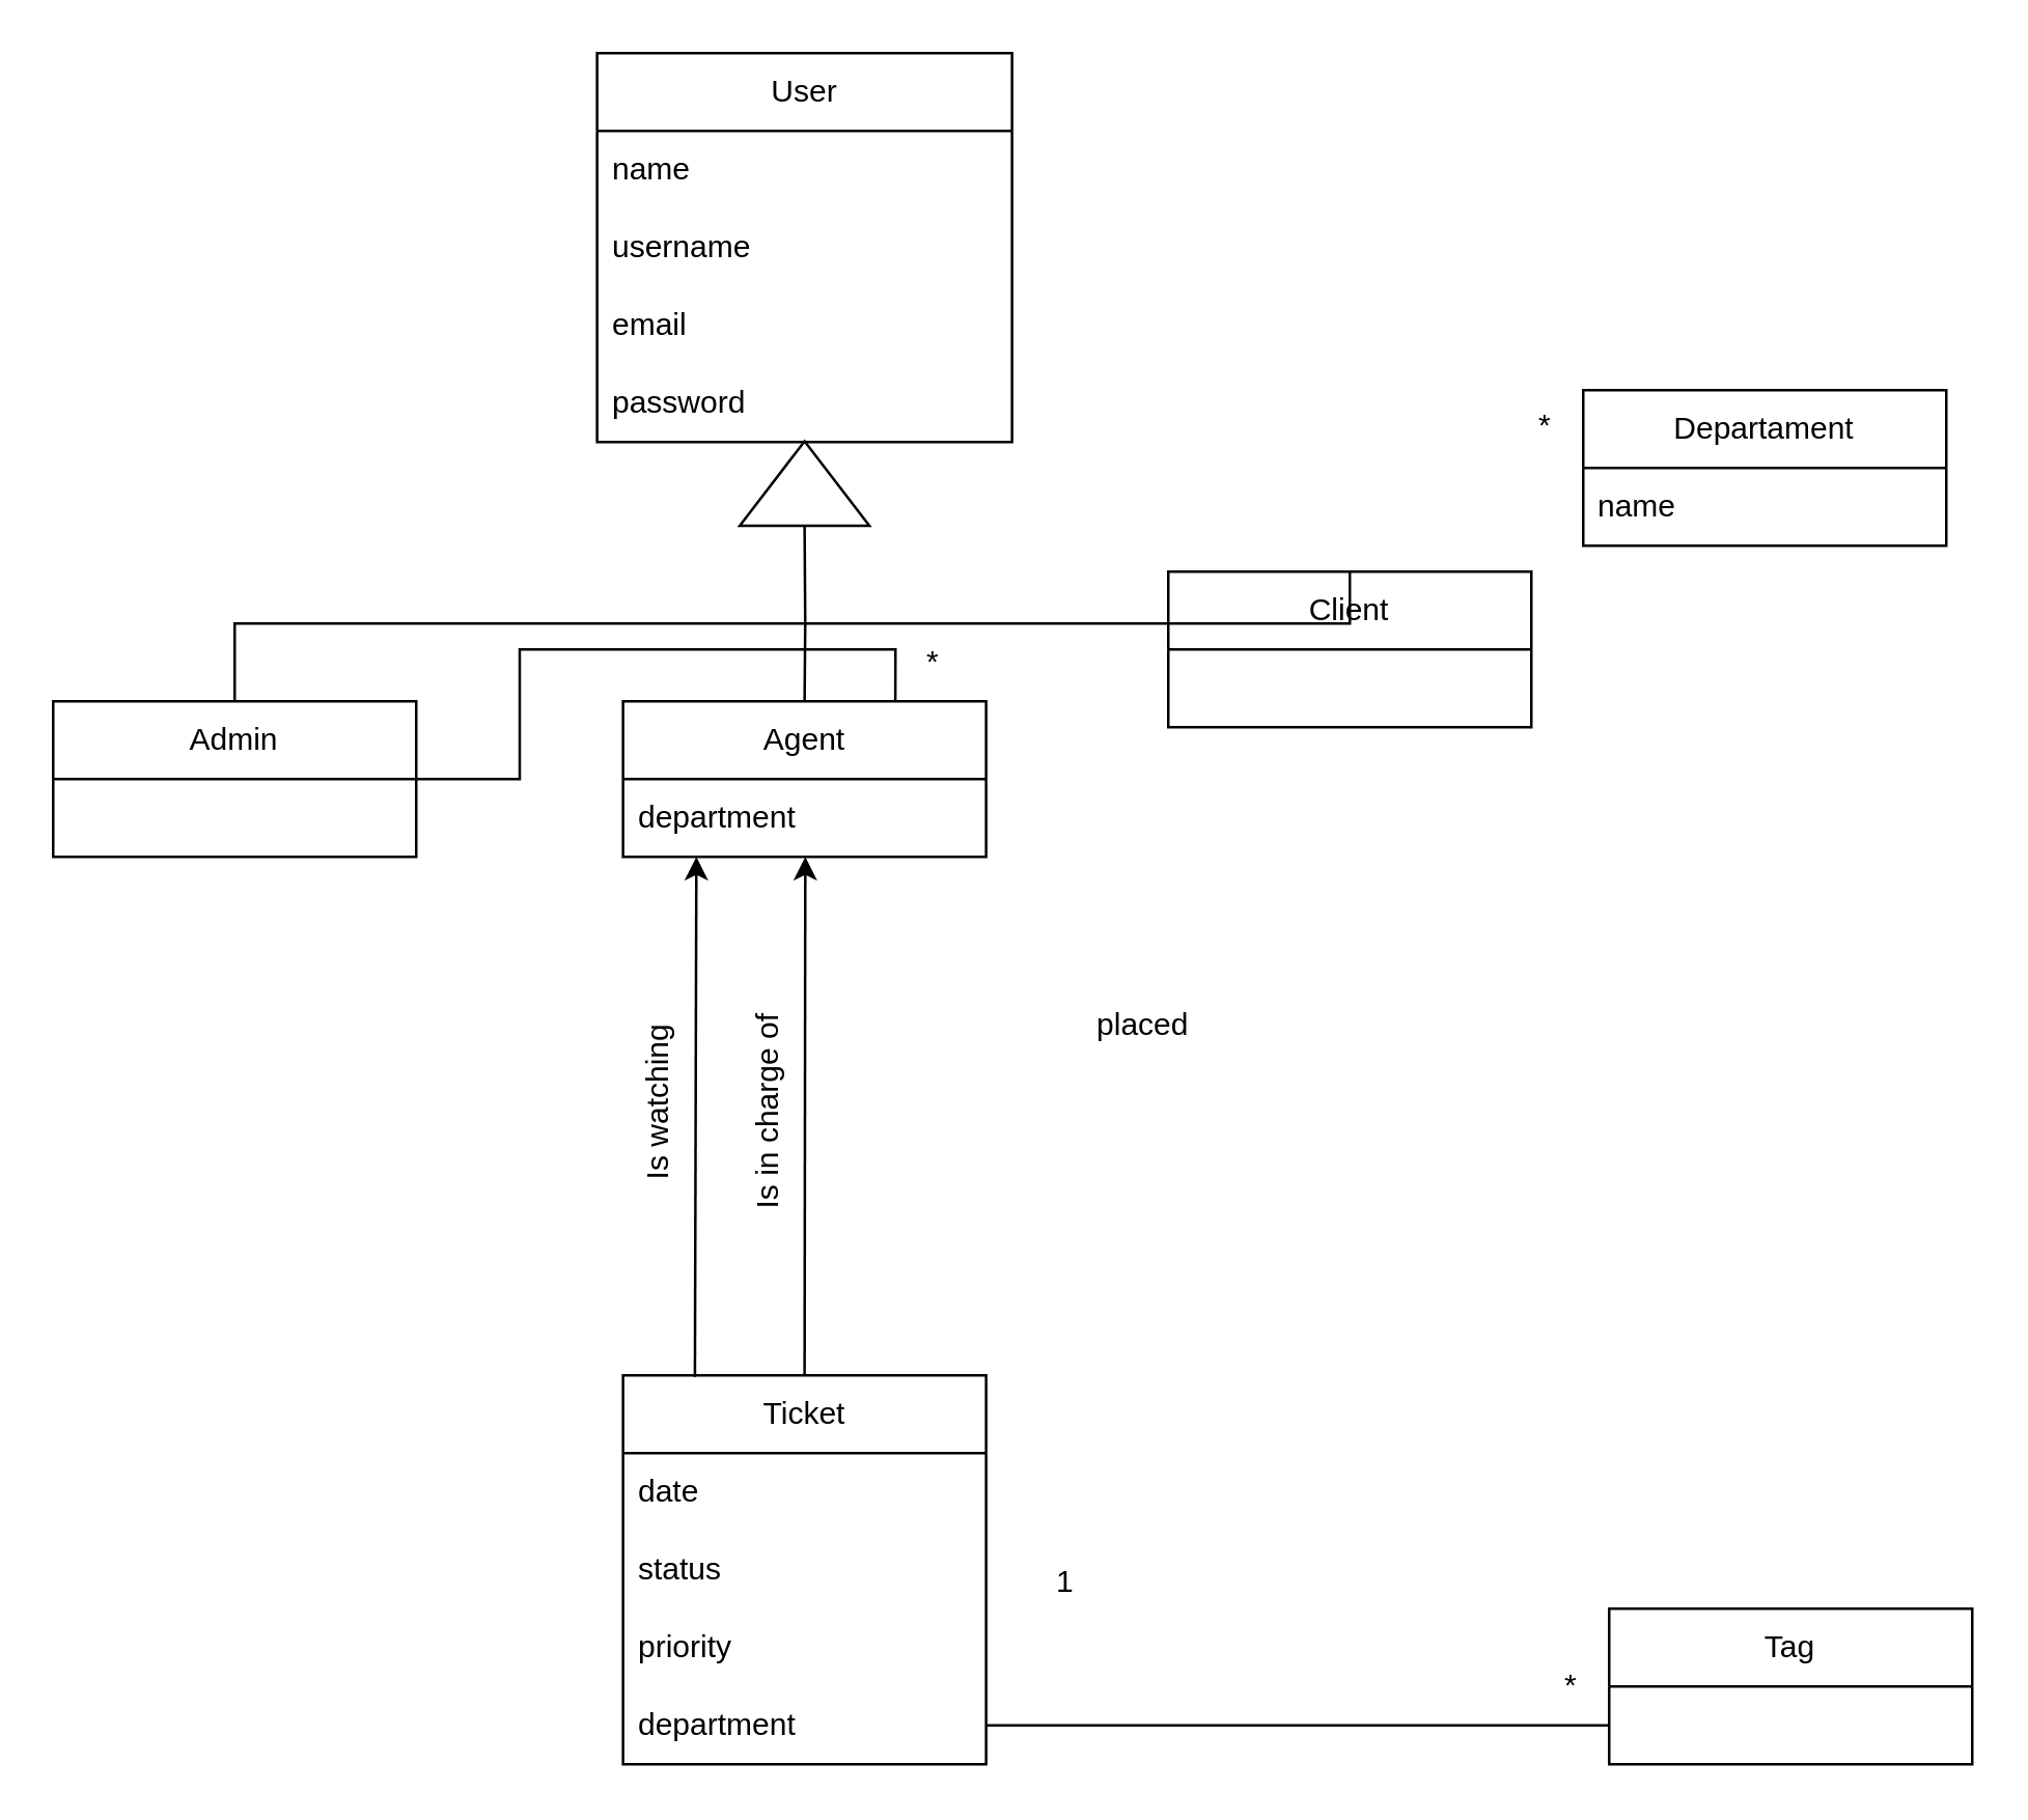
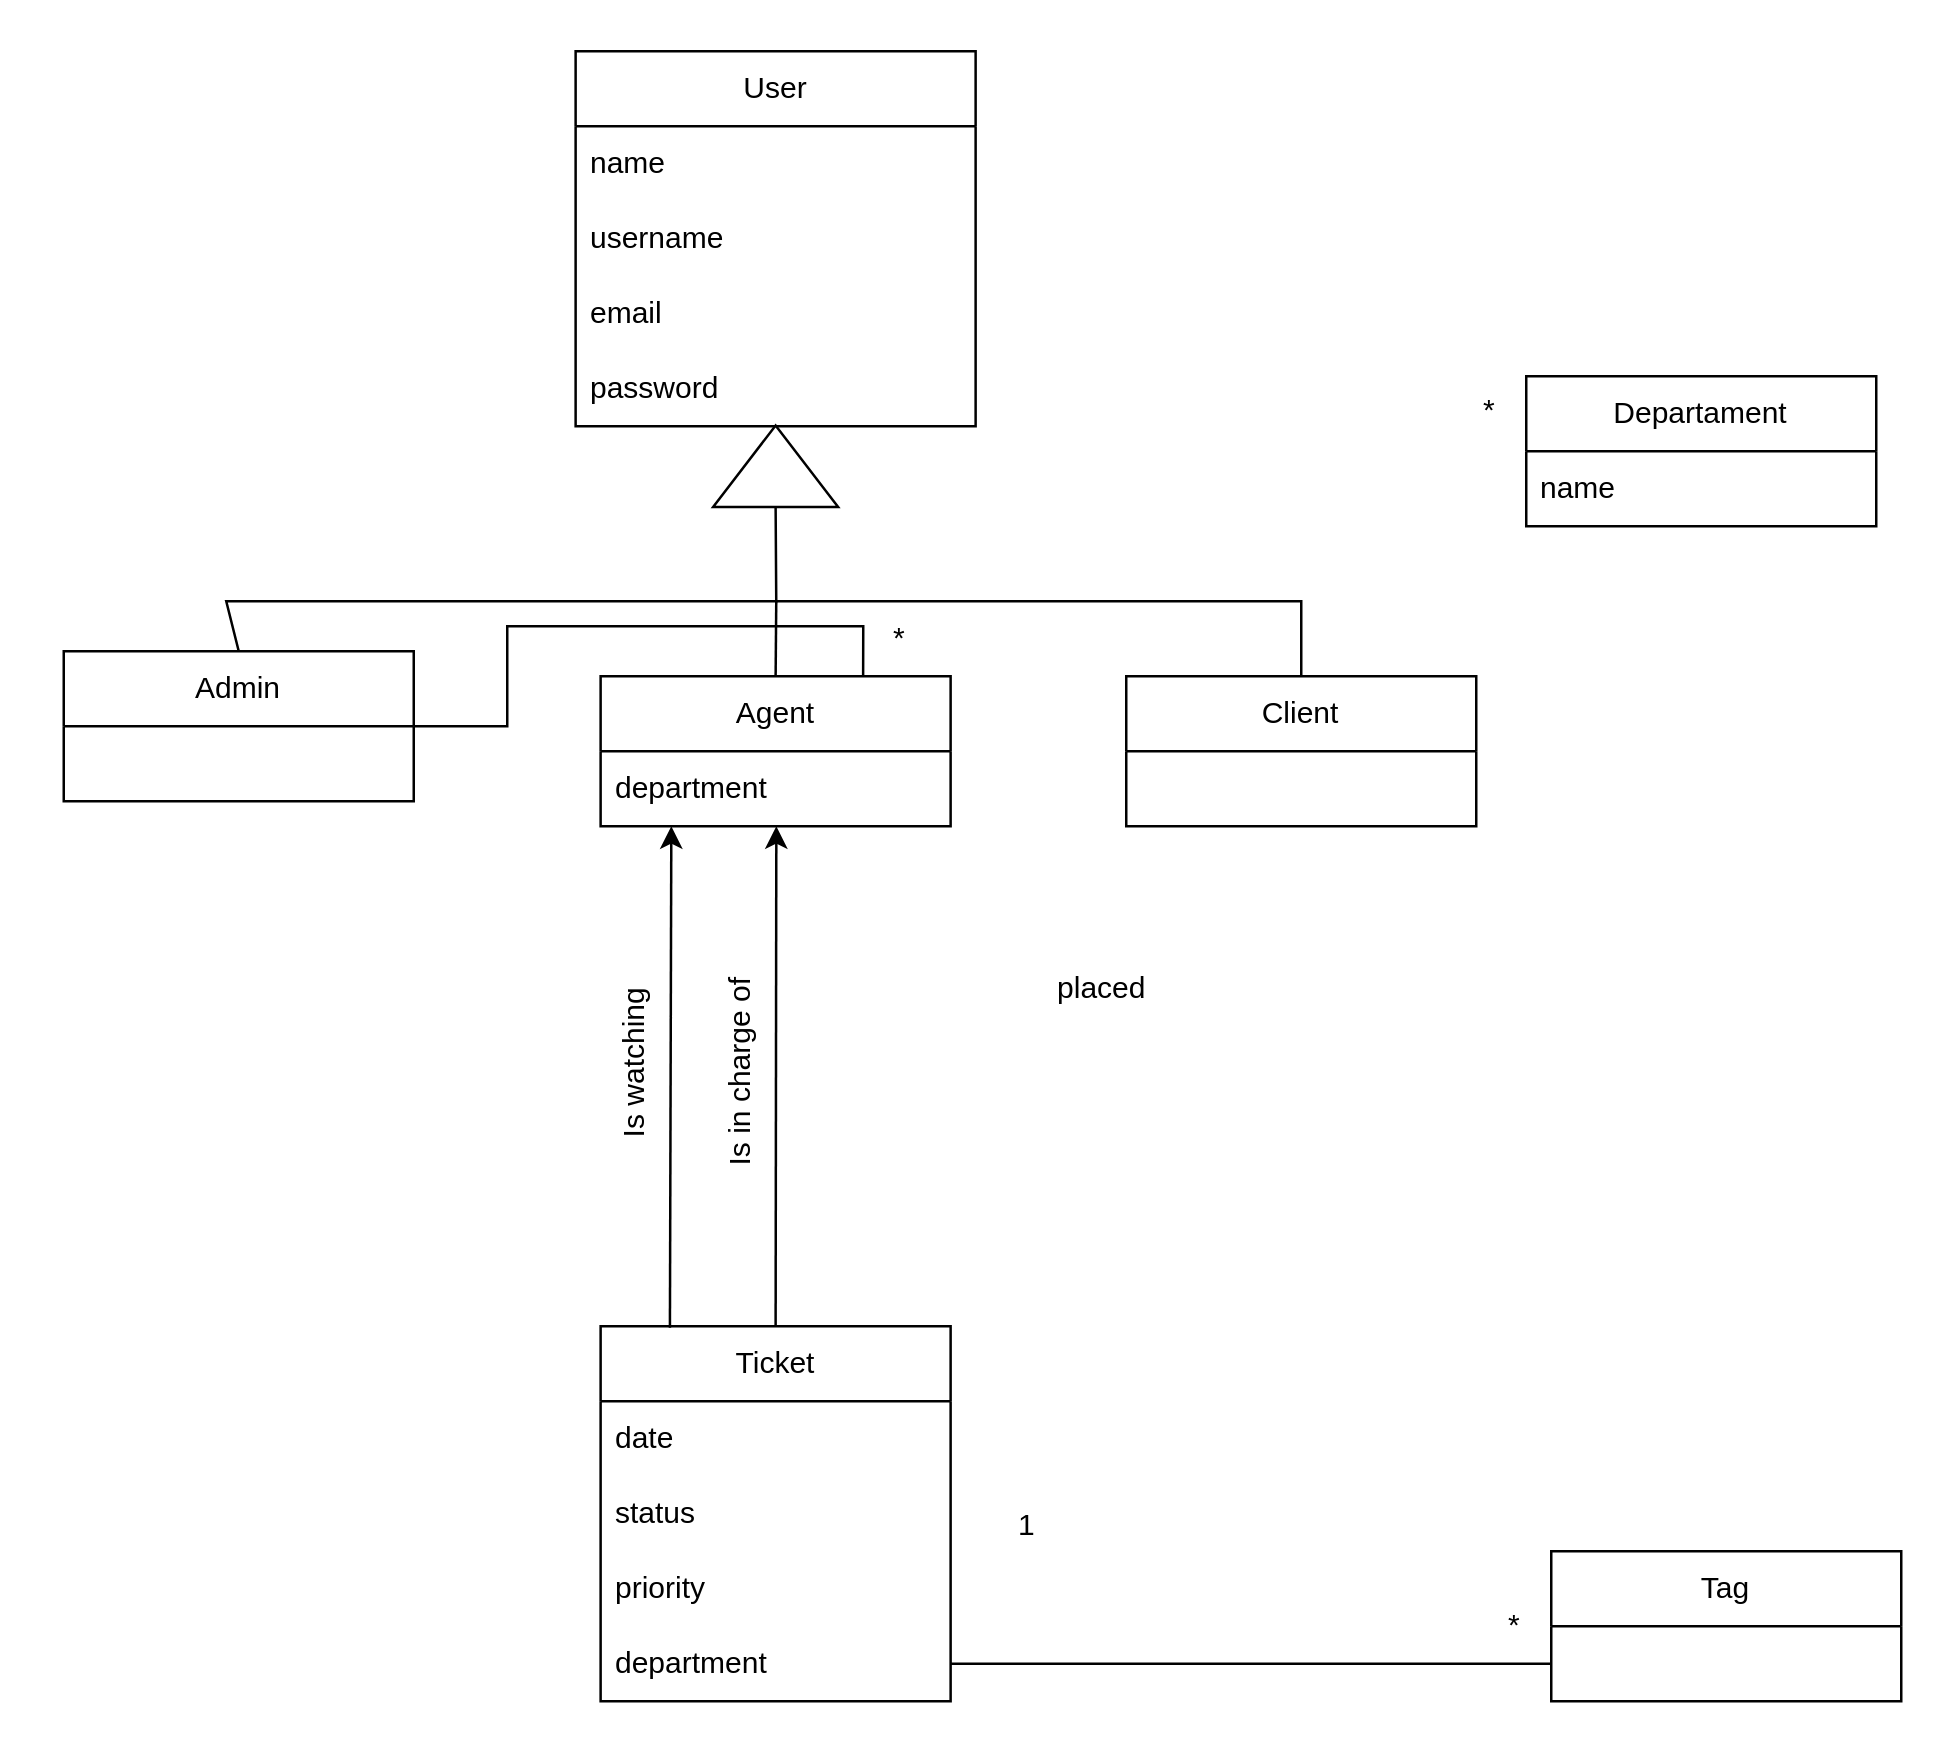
- <mxCell id="6" value="Client" style="swimlane;fontStyle=0;childLayout=stackLayout;horizontal=1;startSize=30;horizontalStack=0;resizeParent=1;resizeParentMax=0;resizeLast=0;collapsible=1;marginBottom=0;whiteSpace=wrap;html=1;" parent="1" vertex="1"><mxGeometry x="450" y="220" width="140" height="60" as="geometry" /></mxCell>
+ <mxCell id="6" value="Client" style="swimlane;fontStyle=0;childLayout=stackLayout;horizontal=1;startSize=30;horizontalStack=0;resizeParent=1;resizeParentMax=0;resizeLast=0;collapsible=1;marginBottom=0;whiteSpace=wrap;html=1;" parent="1" vertex="1"><mxGeometry x="450" y="270" width="140" height="60" as="geometry" /></mxCell>
- <mxCell id="5" value="Admin" style="swimlane;fontStyle=0;childLayout=stackLayout;horizontal=1;startSize=30;horizontalStack=0;resizeParent=1;resizeParentMax=0;resizeLast=0;collapsible=1;marginBottom=0;whiteSpace=wrap;html=1;" parent="1" vertex="1"><mxGeometry x="20" y="270" width="140" height="60" as="geometry" /></mxCell>
+ <mxCell id="5" value="Admin" style="swimlane;fontStyle=0;childLayout=stackLayout;horizontal=1;startSize=30;horizontalStack=0;resizeParent=1;resizeParentMax=0;resizeLast=0;collapsible=1;marginBottom=0;whiteSpace=wrap;html=1;" parent="1" vertex="1"><mxGeometry x="25" y="260" width="140" height="60" as="geometry" /></mxCell>
